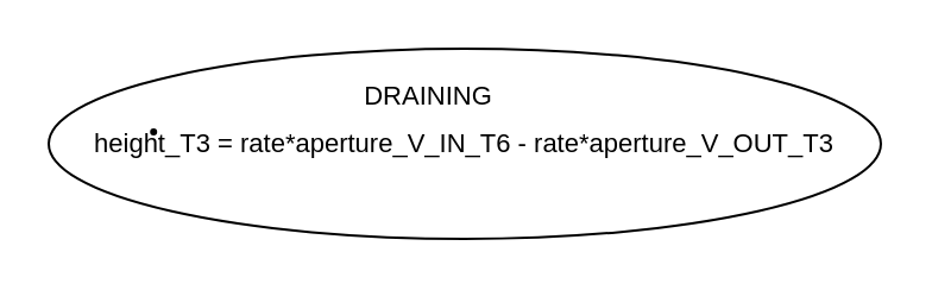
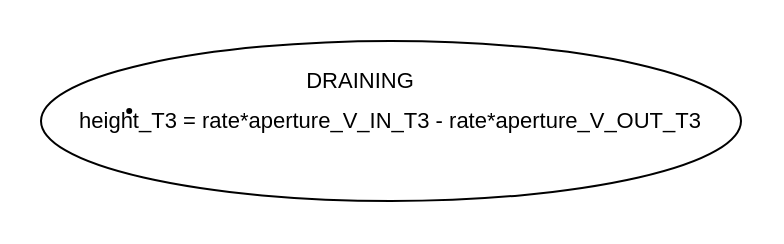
- <mxCell id="2" value="&lt;div&gt;&lt;div&gt;&lt;span&gt;height_T3 &lt;/span&gt;&lt;span&gt;=&lt;/span&gt;&lt;span&gt; rate&lt;/span&gt;&lt;span&gt;*&lt;/span&gt;&lt;span&gt;aperture_V_IN_T6 &lt;/span&gt;&lt;span&gt;-&lt;/span&gt;&lt;span&gt; rate&lt;/span&gt;&lt;span&gt;*&lt;/span&gt;&lt;span&gt;aperture_V_OUT_T3&lt;/span&gt;&lt;/div&gt;&lt;/div&gt;" style="ellipse;whiteSpace=wrap;html=1;fillColor=#FFFFFF;fontSize=11;" vertex="1" parent="1"><mxGeometry x="20" y="20" width="350" height="80" as="geometry" /></mxCell>
+ <mxCell id="2" value="&lt;div&gt;&lt;div&gt;&lt;span&gt;height_T3 &lt;/span&gt;&lt;span&gt;=&lt;/span&gt;&lt;span&gt; rate&lt;/span&gt;&lt;span&gt;*&lt;/span&gt;&lt;span&gt;aperture_V_IN_T3 &lt;/span&gt;&lt;span&gt;-&lt;/span&gt;&lt;span&gt; rate&lt;/span&gt;&lt;span&gt;*&lt;/span&gt;&lt;span&gt;aperture_V_OUT_T3&lt;/span&gt;&lt;/div&gt;&lt;/div&gt;" style="ellipse;whiteSpace=wrap;html=1;fillColor=#FFFFFF;fontSize=11;" vertex="1" parent="1"><mxGeometry x="20" y="20" width="350" height="80" as="geometry" /></mxCell>
